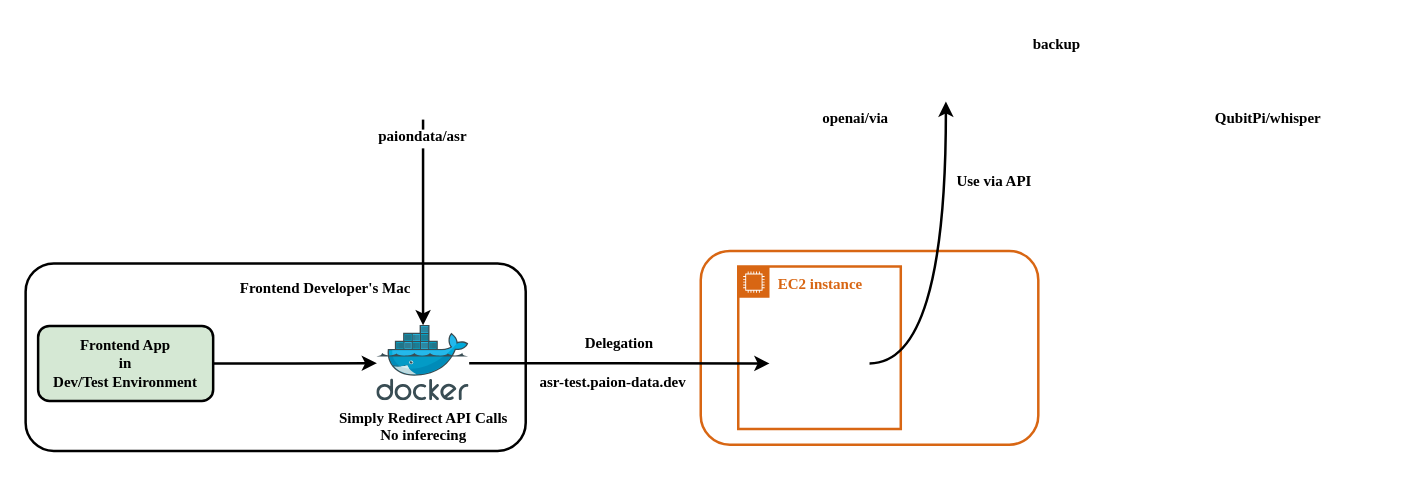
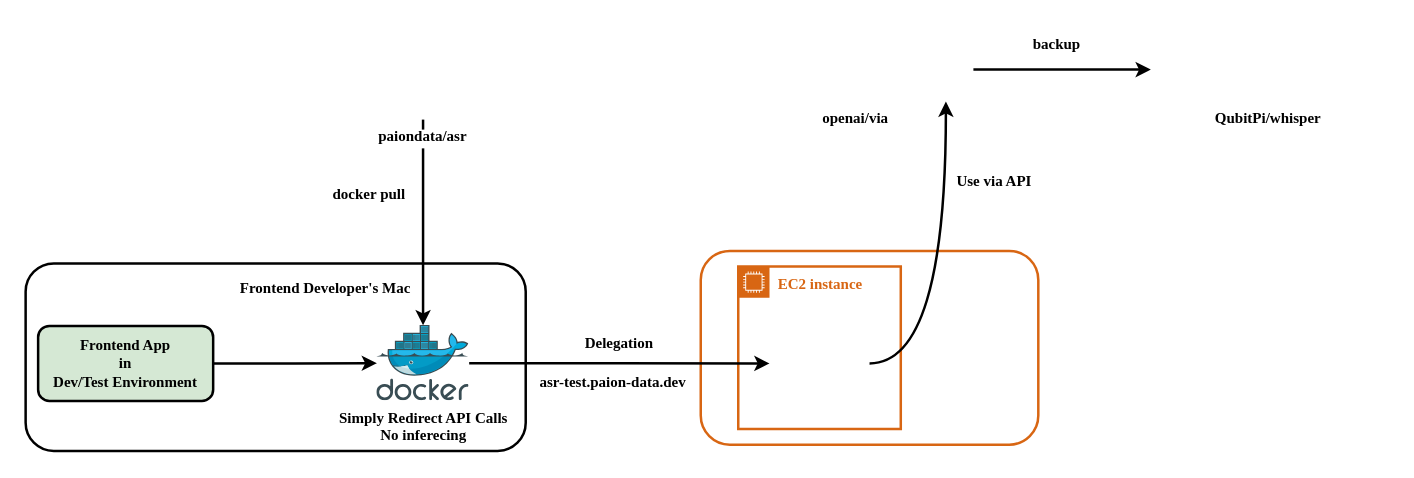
+ <mxCell id="18" style="edgeStyle=orthogonalEdgeStyle;rounded=0;orthogonalLoop=1;jettySize=auto;html=1;strokeWidth=2;" parent="1" source="19" target="21" edge="1"><mxGeometry relative="1" as="geometry" /></mxCell>
+ <mxCell id="16" value="docker pull" style="text;html=1;align=center;verticalAlign=middle;whiteSpace=wrap;rounded=0;fontStyle=1;fontFamily=Ubuntu;" parent="1" vertex="1"><mxGeometry x="220" y="140" width="150" height="30" as="geometry" /></mxCell>
